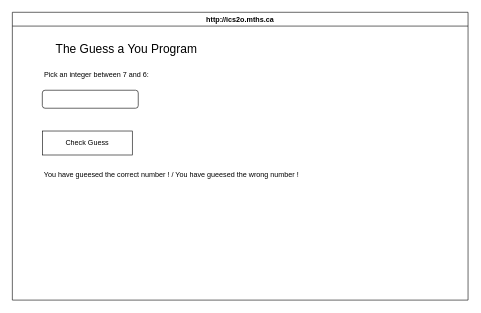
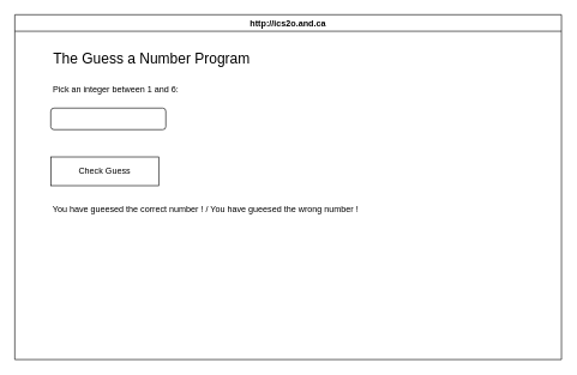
- <mxCell id="2" value="http://ics2o.mths.ca" style="swimlane;whiteSpace=wrap;html=1;" parent="1" vertex="1"><mxGeometry x="20" y="20" width="760" height="480" as="geometry" /></mxCell>
+ <mxCell id="2" value="http://ics2o.and.ca" style="swimlane;whiteSpace=wrap;html=1;" parent="1" vertex="1"><mxGeometry x="20" y="20" width="760" height="480" as="geometry" /></mxCell>
- <mxCell id="3" value="&lt;font style=&quot;font-size: 20px;&quot;&gt;The Guess a You Program&lt;/font&gt;" style="text;html=1;align=center;verticalAlign=middle;resizable=0;points=[];autosize=1;strokeColor=none;fillColor=none;" vertex="1" parent="2"><mxGeometry x="40" y="40" width="300" height="40" as="geometry" /></mxCell>
+ <mxCell id="3" value="&lt;font style=&quot;font-size: 20px;&quot;&gt;The Guess a Number Program&lt;/font&gt;" style="text;html=1;align=center;verticalAlign=middle;resizable=0;points=[];autosize=1;strokeColor=none;fillColor=none;" vertex="1" parent="2"><mxGeometry x="40" y="40" width="300" height="40" as="geometry" /></mxCell>
- <mxCell id="4" value="&lt;font style=&quot;font-size: 12px;&quot;&gt;Pick an integer between 7 and 6:&lt;/font&gt;" style="text;html=1;align=center;verticalAlign=middle;resizable=0;points=[];autosize=1;strokeColor=none;fillColor=none;fontSize=20;" vertex="1" parent="2"><mxGeometry x="40" y="80" width="200" height="40" as="geometry" /></mxCell>
+ <mxCell id="4" value="&lt;font style=&quot;font-size: 12px;&quot;&gt;Pick an integer between 1 and 6:&lt;/font&gt;" style="text;html=1;align=center;verticalAlign=middle;resizable=0;points=[];autosize=1;strokeColor=none;fillColor=none;fontSize=20;" vertex="1" parent="2"><mxGeometry x="40" y="80" width="200" height="40" as="geometry" /></mxCell>
